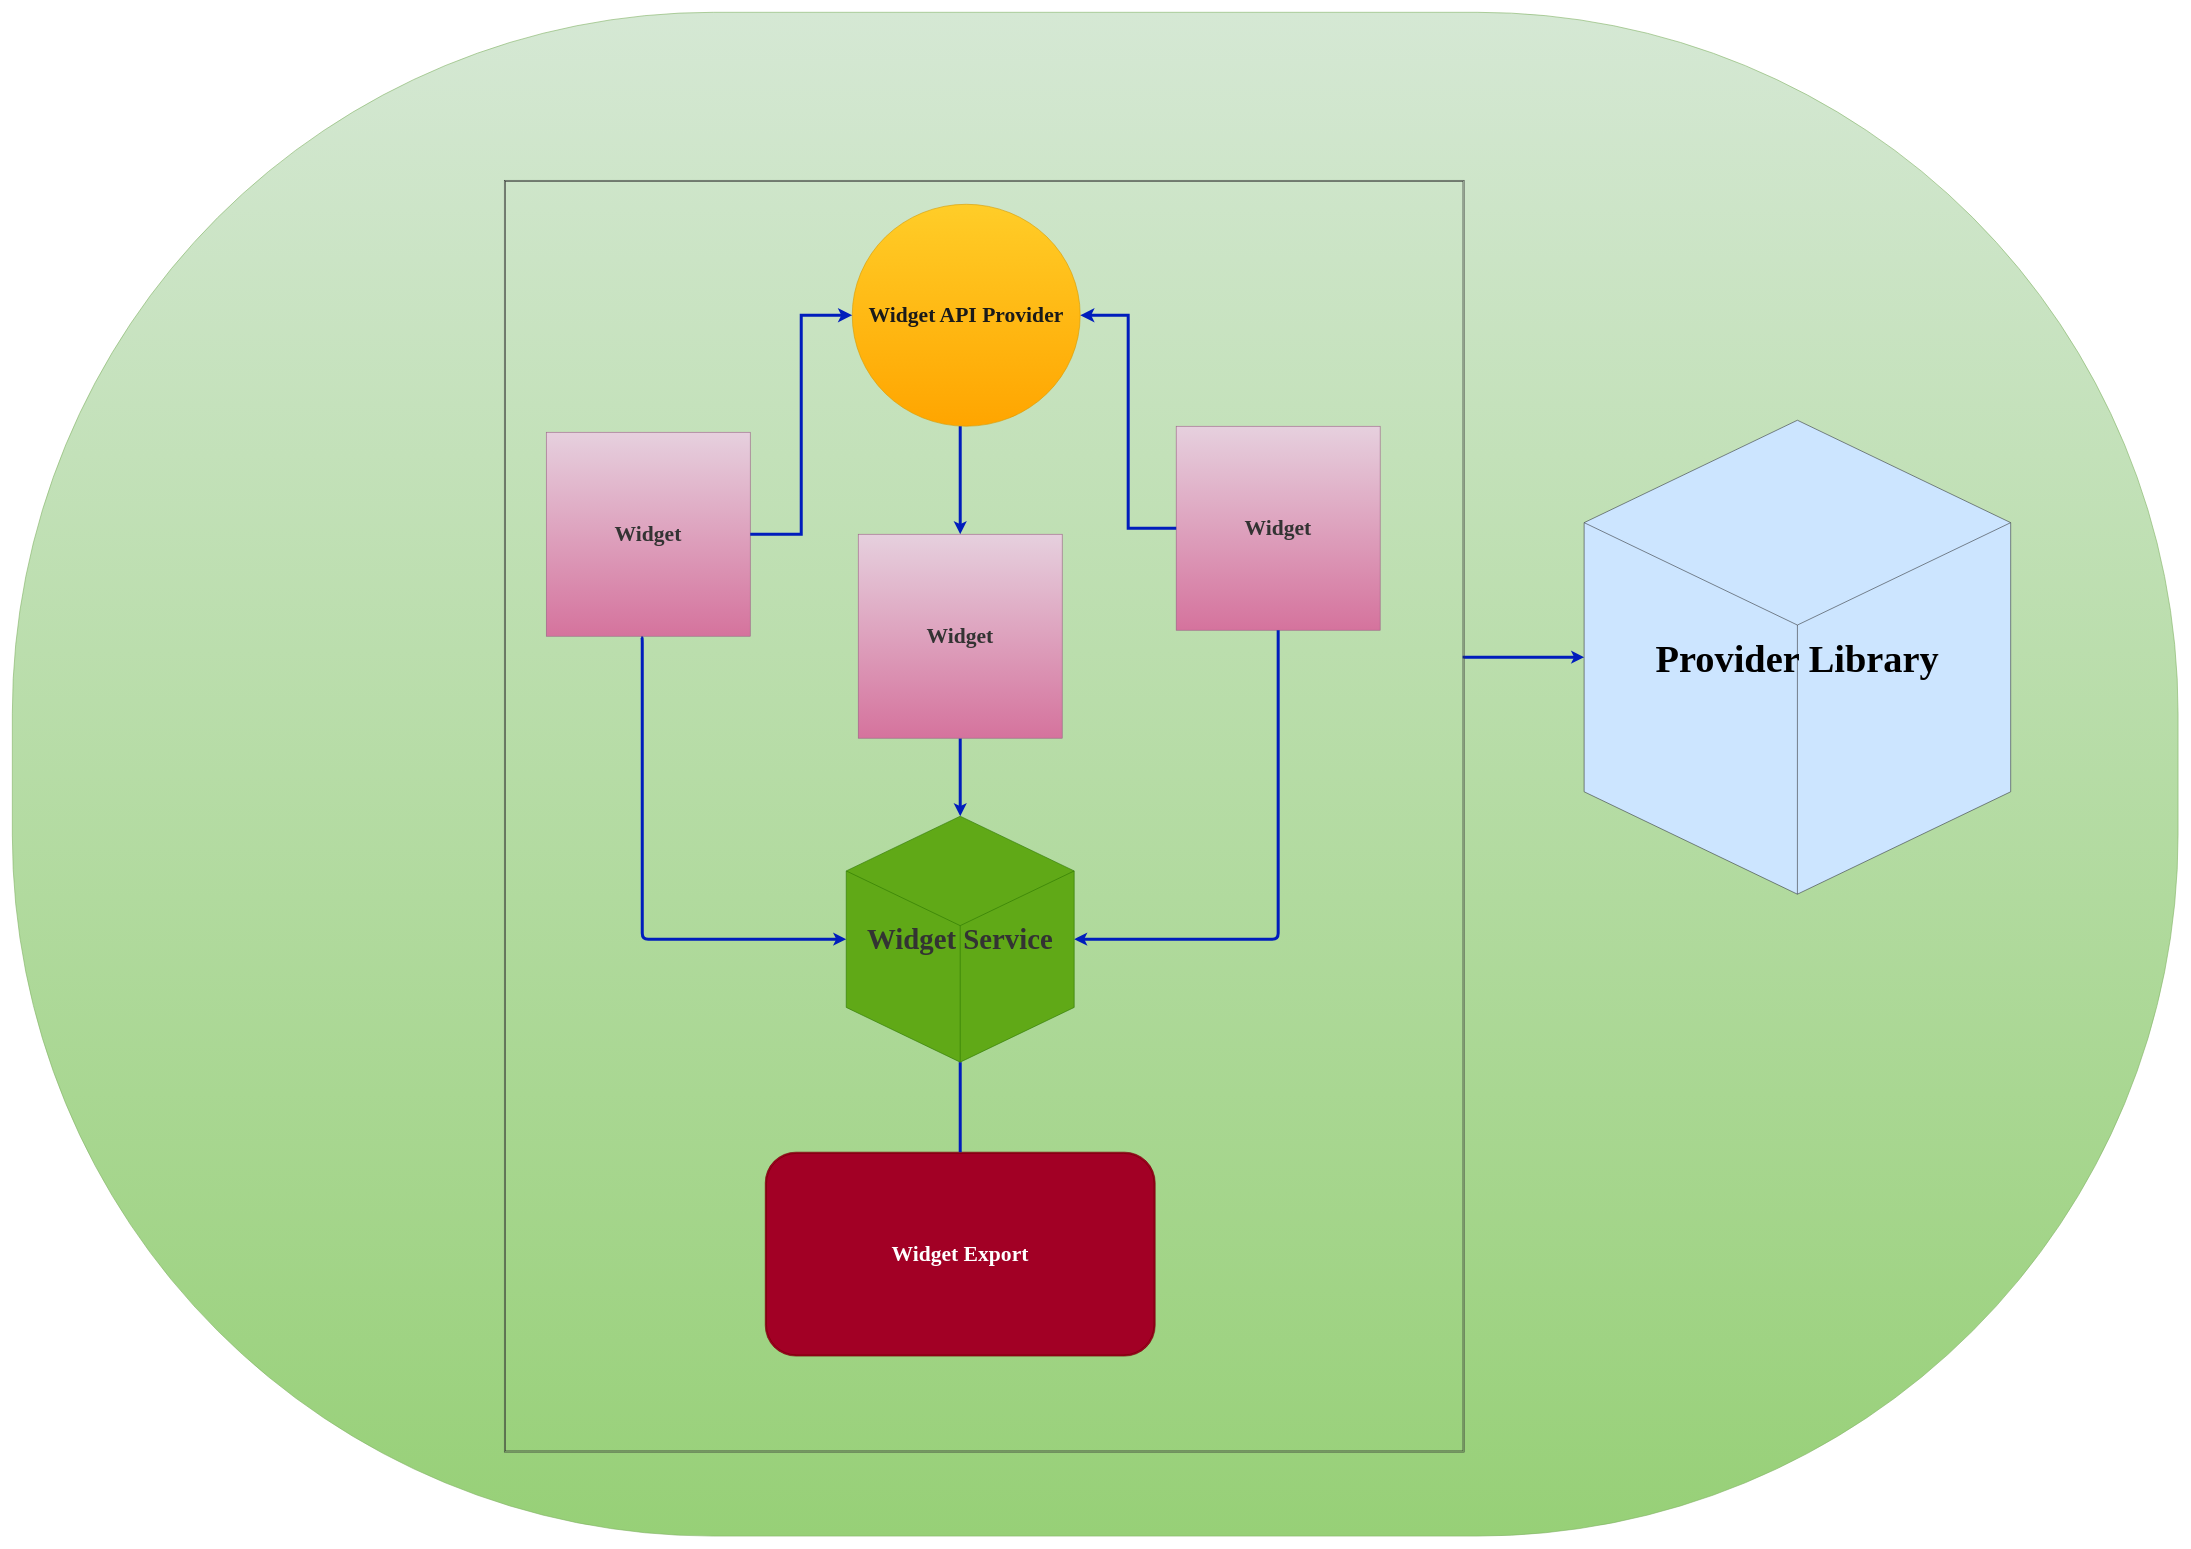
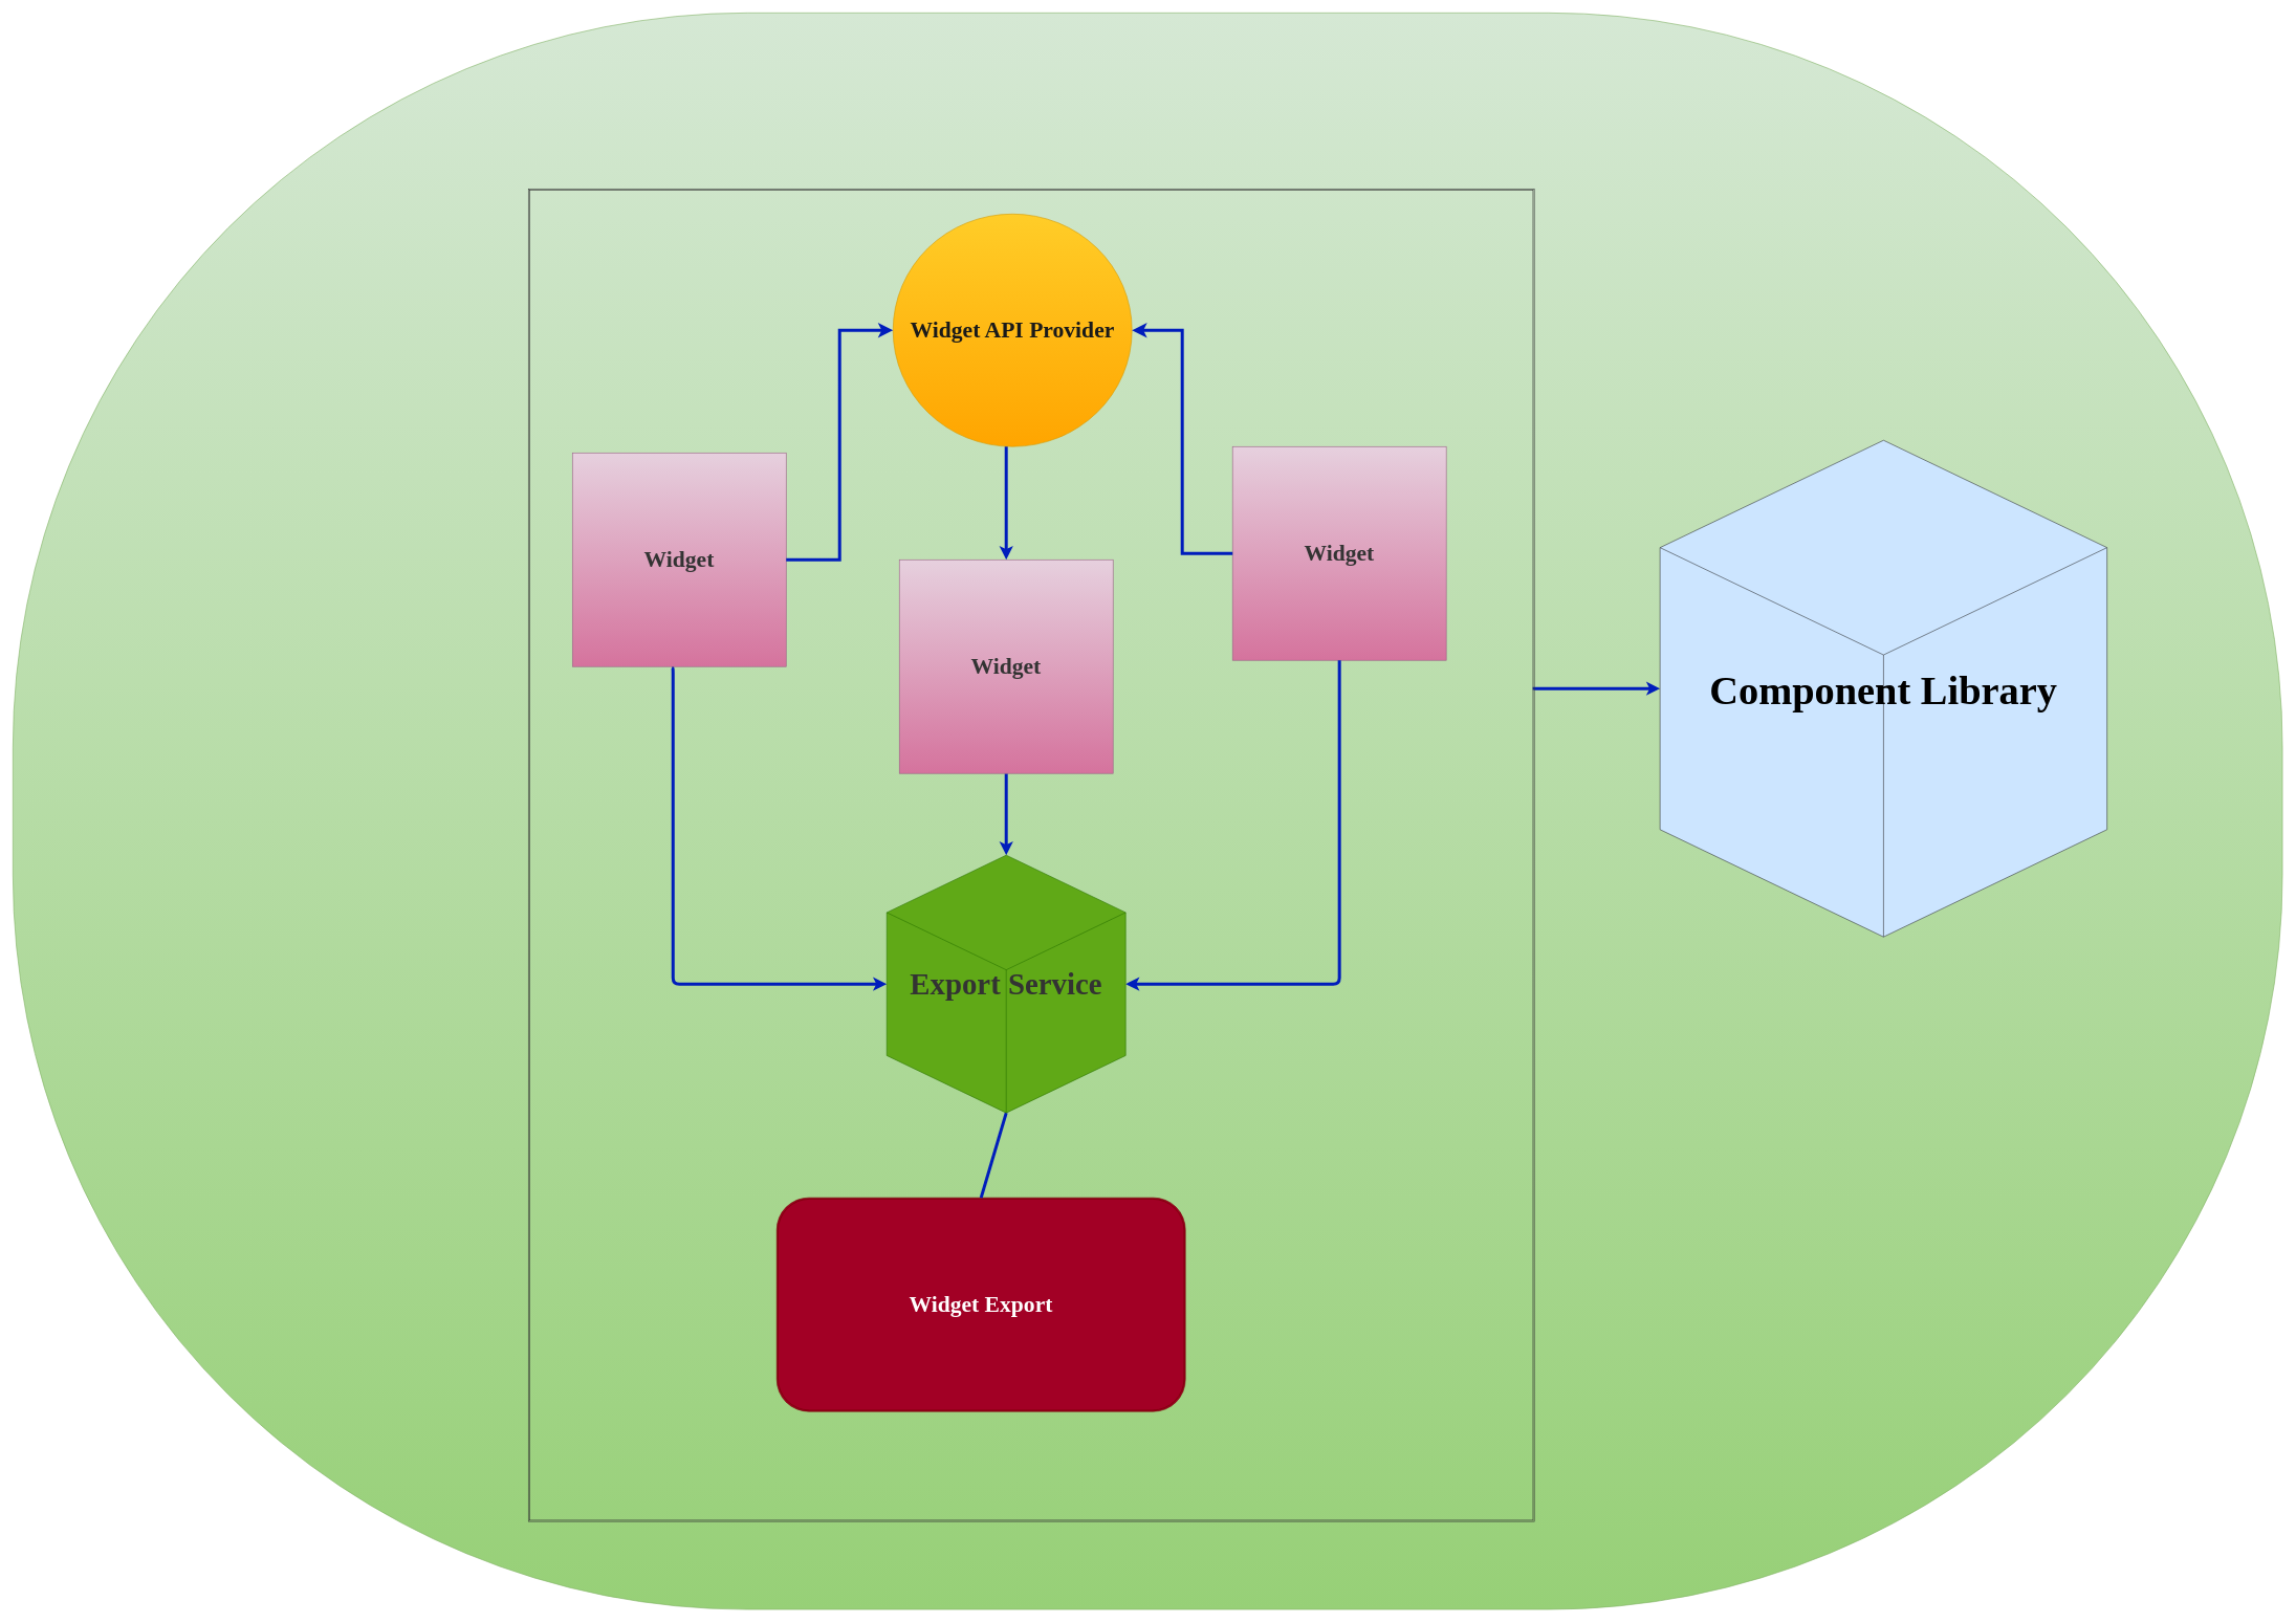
- <mxCell id="15" value="&lt;h1&gt;&lt;b&gt;&lt;font color=&quot;#000000&quot; face=&quot;Fira Code&quot; style=&quot;font-size: 64px;&quot;&gt;Provider Library&lt;/font&gt;&lt;/b&gt;&lt;/h1&gt;" style="html=1;whiteSpace=wrap;shape=isoCube2;backgroundOutline=1;isoAngle=15;fontSize=36;fillColor=#cce5ff;strokeColor=#36393d;" parent="1" vertex="1"><mxGeometry x="2640" y="700" width="711" height="790" as="geometry" /></mxCell>
+ <mxCell id="15" value="&lt;h1&gt;&lt;b&gt;&lt;font color=&quot;#000000&quot; face=&quot;Fira Code&quot; style=&quot;font-size: 64px;&quot;&gt;Component Library&lt;/font&gt;&lt;/b&gt;&lt;/h1&gt;" style="html=1;whiteSpace=wrap;shape=isoCube2;backgroundOutline=1;isoAngle=15;fontSize=36;fillColor=#cce5ff;strokeColor=#36393d;" parent="1" vertex="1"><mxGeometry x="2640" y="700" width="711" height="790" as="geometry" /></mxCell>
- <mxCell id="18" value="&lt;font color=&quot;#333333&quot; face=&quot;fira code&quot; style=&quot;font-size: 48px;&quot;&gt;&lt;b&gt;Widget Service&lt;/b&gt;&lt;/font&gt;" style="html=1;whiteSpace=wrap;shape=isoCube2;backgroundOutline=1;isoAngle=15;align=center;fillColor=#60a917;fontColor=#ffffff;strokeColor=#2D7600;" vertex="1" parent="1"><mxGeometry x="1410" y="1360" width="380" height="410" as="geometry" /></mxCell>
+ <mxCell id="18" value="&lt;font color=&quot;#333333&quot; face=&quot;fira code&quot; style=&quot;font-size: 48px;&quot;&gt;&lt;b&gt;Export Service&lt;/b&gt;&lt;/font&gt;" style="html=1;whiteSpace=wrap;shape=isoCube2;backgroundOutline=1;isoAngle=15;align=center;fillColor=#60a917;fontColor=#ffffff;strokeColor=#2D7600;" vertex="1" parent="1"><mxGeometry x="1410" y="1360" width="380" height="410" as="geometry" /></mxCell>
- <mxCell id="14" value="&lt;font face=&quot;Fira Code&quot;&gt;&lt;b style=&quot;&quot;&gt;Widget Export&lt;/b&gt;&lt;/font&gt;" style="shape=ext;double=1;rounded=1;whiteSpace=wrap;html=1;fontSize=36;fillColor=#a20025;fontColor=#ffffff;strokeColor=#6F0000;" parent="1" vertex="1"><mxGeometry x="1275" y="1920" width="650" height="340" as="geometry" /></mxCell>
+ <mxCell id="14" value="&lt;font face=&quot;Fira Code&quot;&gt;&lt;b style=&quot;&quot;&gt;Widget Export&lt;/b&gt;&lt;/font&gt;" style="shape=ext;double=1;rounded=1;whiteSpace=wrap;html=1;fontSize=36;fillColor=#a20025;fontColor=#ffffff;strokeColor=#6F0000;" parent="1" vertex="1"><mxGeometry x="1235" y="1905" width="650" height="340" as="geometry" /></mxCell>
